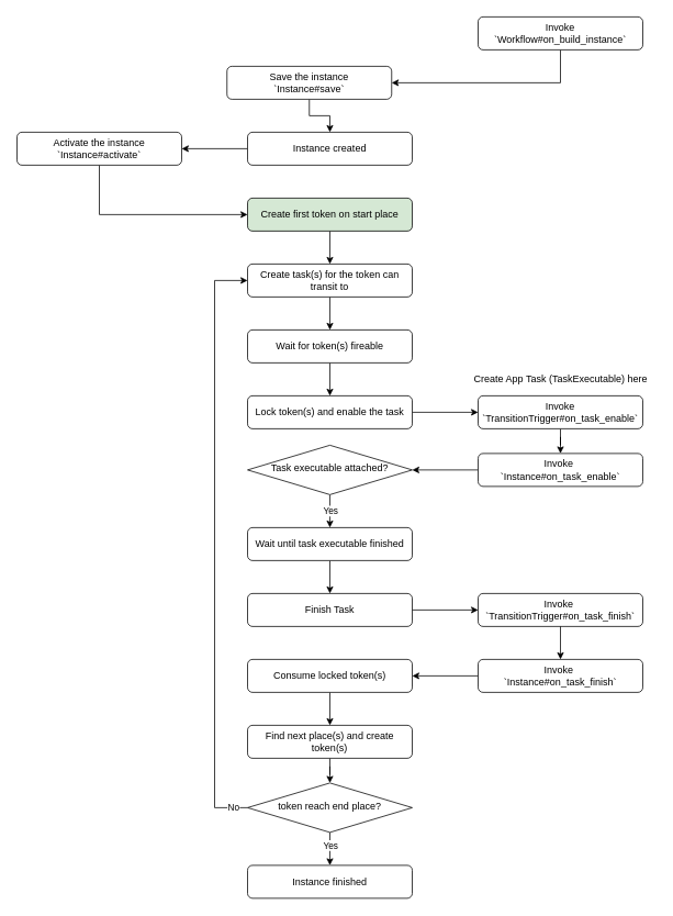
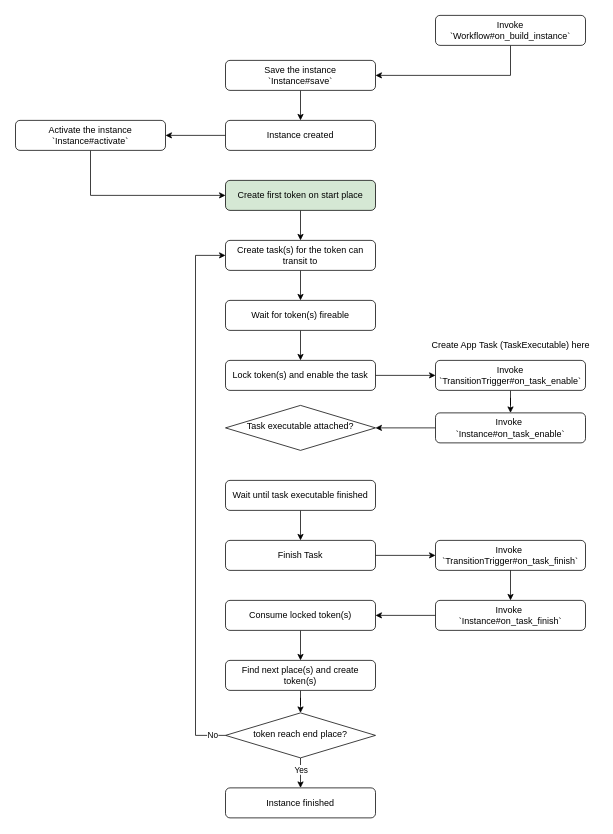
- <mxCell id="35" value="Save the instance&lt;br&gt;`Instance#save`" style="rounded=1;whiteSpace=wrap;html=1;fontSize=12;glass=0;strokeWidth=1;shadow=0;" parent="1" vertex="1"><mxGeometry x="275" y="80" width="200" height="40" as="geometry" /></mxCell>
+ <mxCell id="35" value="Save the instance&lt;br&gt;`Instance#save`" style="rounded=1;whiteSpace=wrap;html=1;fontSize=12;glass=0;strokeWidth=1;shadow=0;" parent="1" vertex="1"><mxGeometry x="300" y="80" width="200" height="40" as="geometry" /></mxCell>
- <mxCell id="16" style="edgeStyle=orthogonalEdgeStyle;rounded=0;orthogonalLoop=1;jettySize=auto;html=1;exitX=0.5;exitY=1;exitDx=0;exitDy=0;entryX=0.5;entryY=0;entryDx=0;entryDy=0;" parent="1" source="18" target="42" edge="1"><mxGeometry relative="1" as="geometry" /></mxCell>
- <mxCell id="17" value="Yes" style="edgeLabel;html=1;align=center;verticalAlign=middle;resizable=0;points=[];" parent="16" vertex="1" connectable="0"><mxGeometry x="-0.038" y="4" relative="1" as="geometry"><mxPoint x="-4" as="offset" /></mxGeometry></mxCell>
